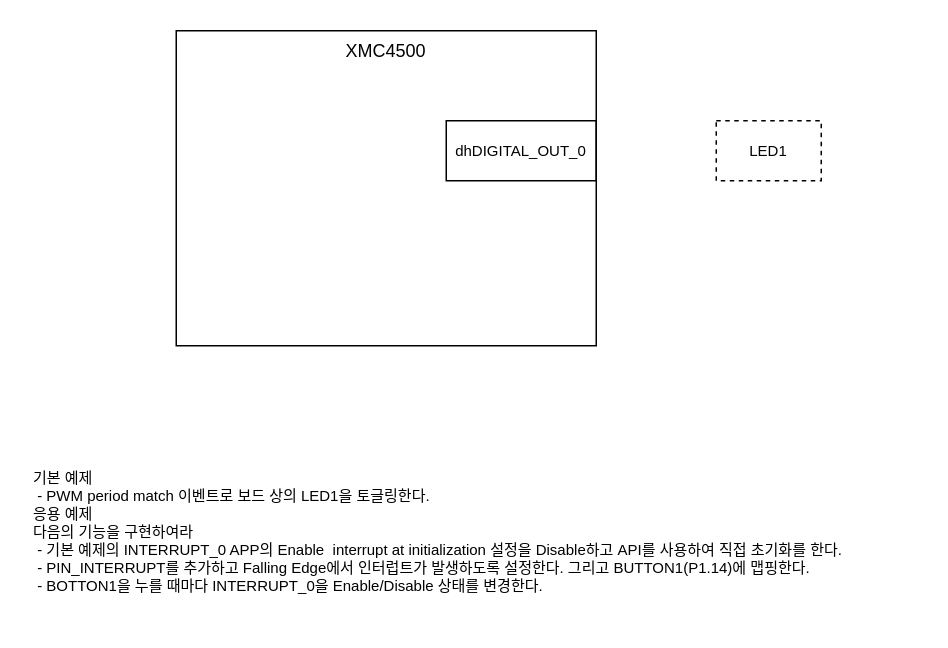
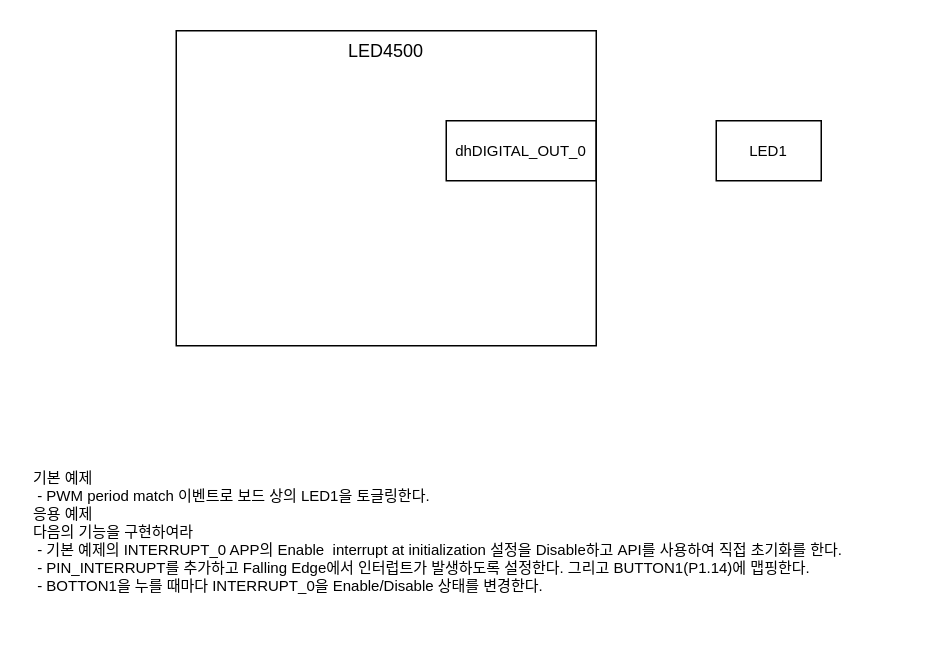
- <mxCell id="2" value="XMC4500" style="whiteSpace=wrap;html=1;strokeColor=#000000;strokeWidth=1;fillColor=none;fontSize=12;align=center;verticalAlign=top;" parent="1" vertex="1"><mxGeometry x="117" y="20" width="280" height="210" as="geometry" /></mxCell>
+ <mxCell id="2" value="LED4500" style="whiteSpace=wrap;html=1;strokeColor=#000000;strokeWidth=1;fillColor=none;fontSize=12;align=center;verticalAlign=top;" parent="1" vertex="1"><mxGeometry x="117" y="20" width="280" height="210" as="geometry" /></mxCell>
- <mxCell id="4" value="LED1" style="whiteSpace=wrap;html=1;strokeColor=#000000;strokeWidth=1;fillColor=none;fontSize=10;align=center;dashed=1;" parent="1" vertex="1"><mxGeometry x="477" y="80" width="70" height="40" as="geometry" /></mxCell>
+ <mxCell id="4" value="LED1" style="whiteSpace=wrap;html=1;strokeColor=#000000;strokeWidth=1;fillColor=none;fontSize=10;align=center;" parent="1" vertex="1"><mxGeometry x="477" y="80" width="70" height="40" as="geometry" /></mxCell>
